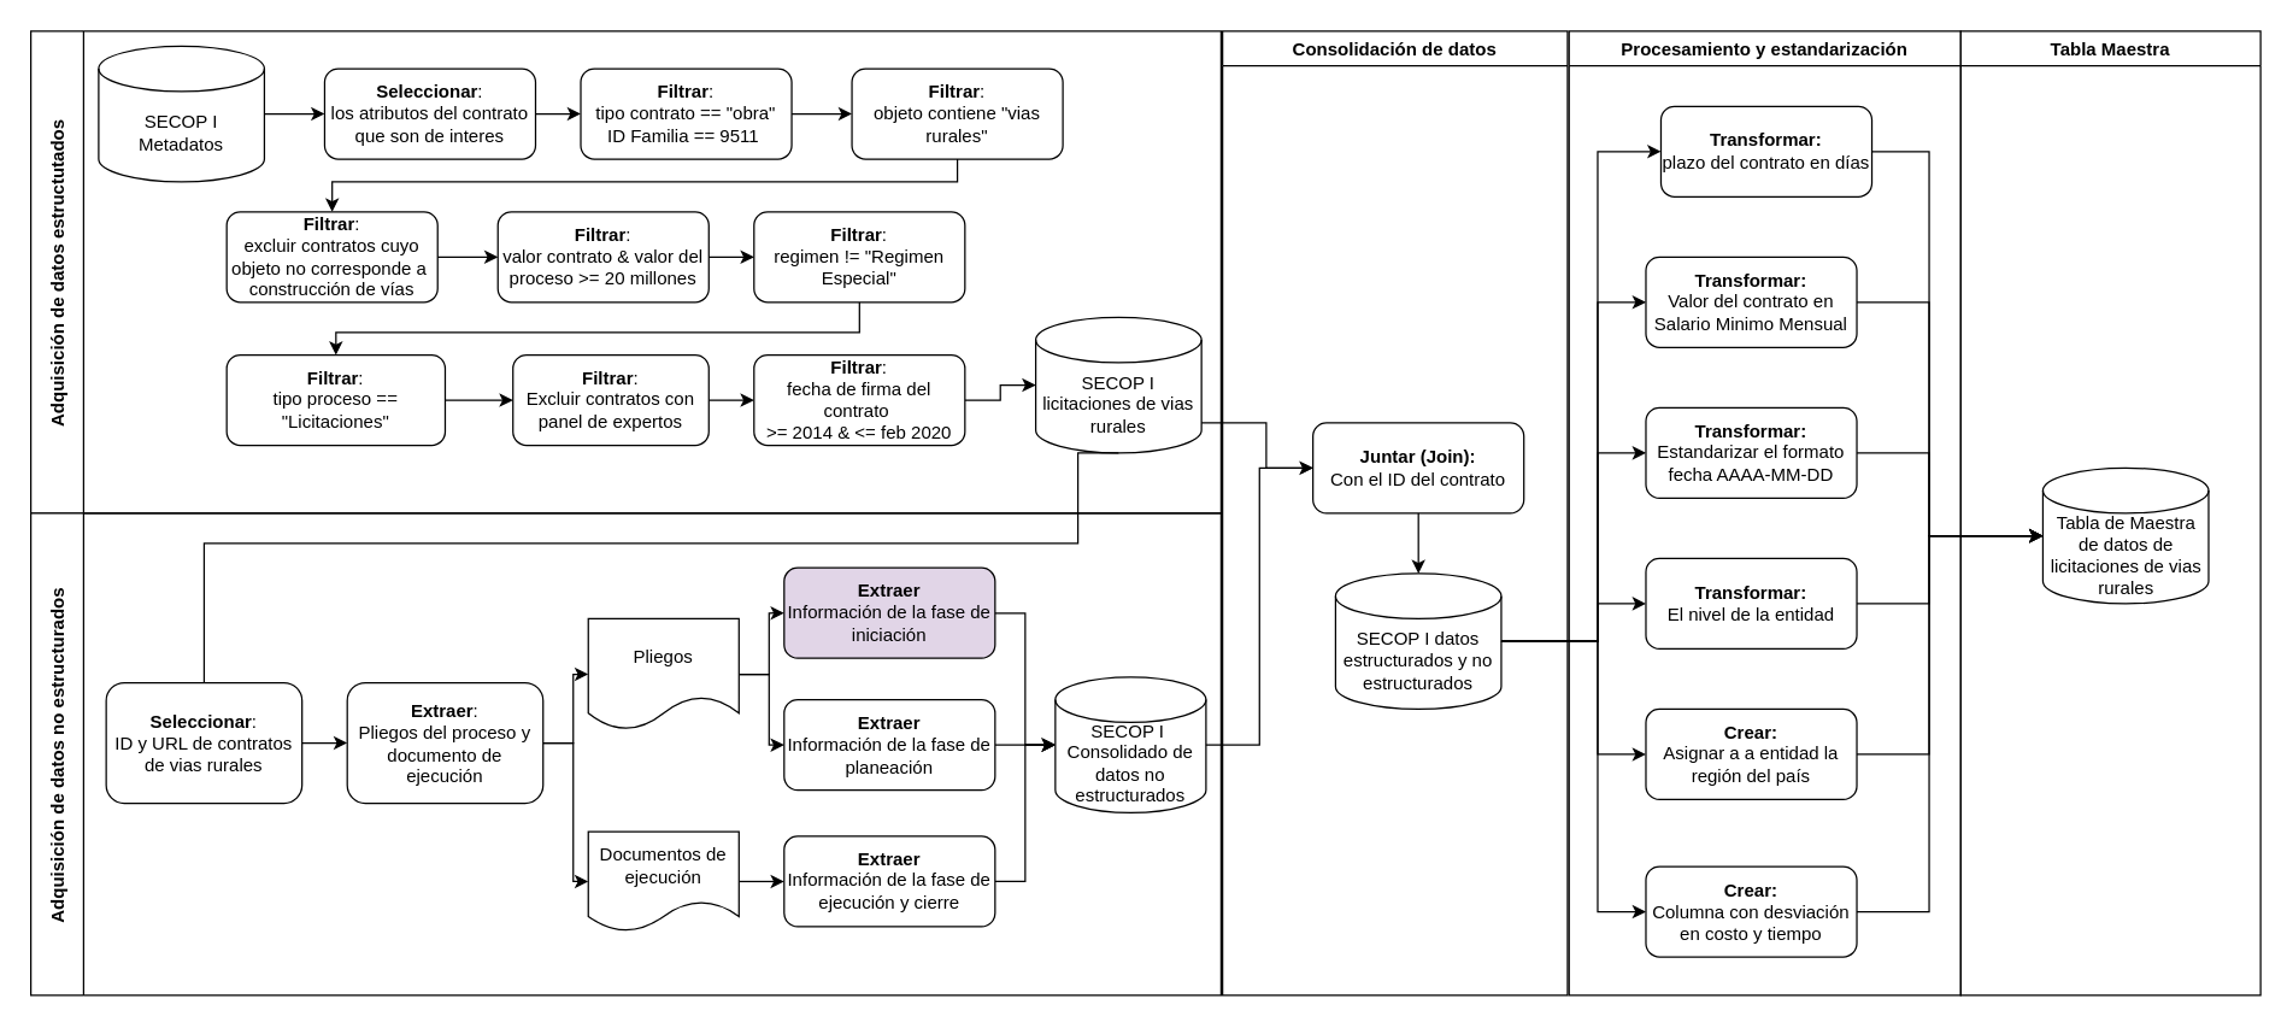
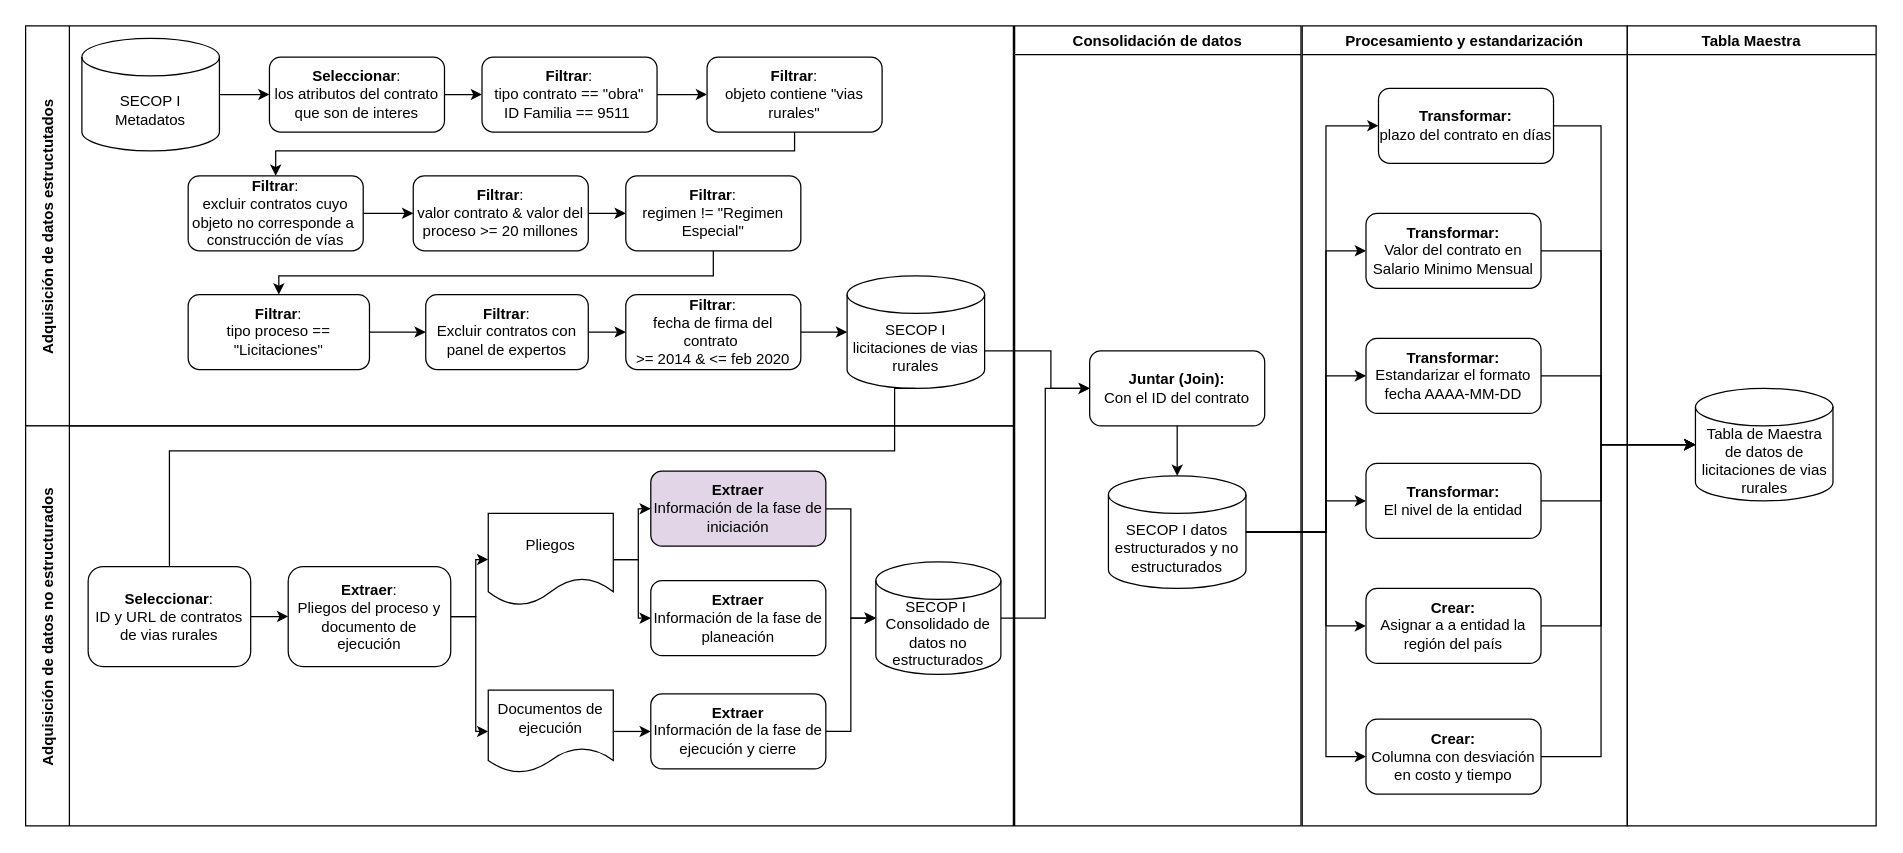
- <mxCell id="11" value="SECOP I licitaciones de vias rurales" style="shape=cylinder3;whiteSpace=wrap;html=1;boundedLbl=1;backgroundOutline=1;size=15;" parent="10" vertex="1"><mxGeometry x="667" y="190" width="110" height="90" as="geometry" /></mxCell>
+ <mxCell id="11" value="SECOP I licitaciones de vias rurales" style="shape=cylinder3;whiteSpace=wrap;html=1;boundedLbl=1;backgroundOutline=1;size=15;" parent="10" vertex="1"><mxGeometry x="657" y="200" width="110" height="90" as="geometry" /></mxCell>
- <mxCell id="29" style="edgeStyle=orthogonalEdgeStyle;rounded=0;orthogonalLoop=1;jettySize=auto;html=1;" edge="1" parent="24" source="30" target="33"><mxGeometry relative="1" as="geometry" /></mxCell>
